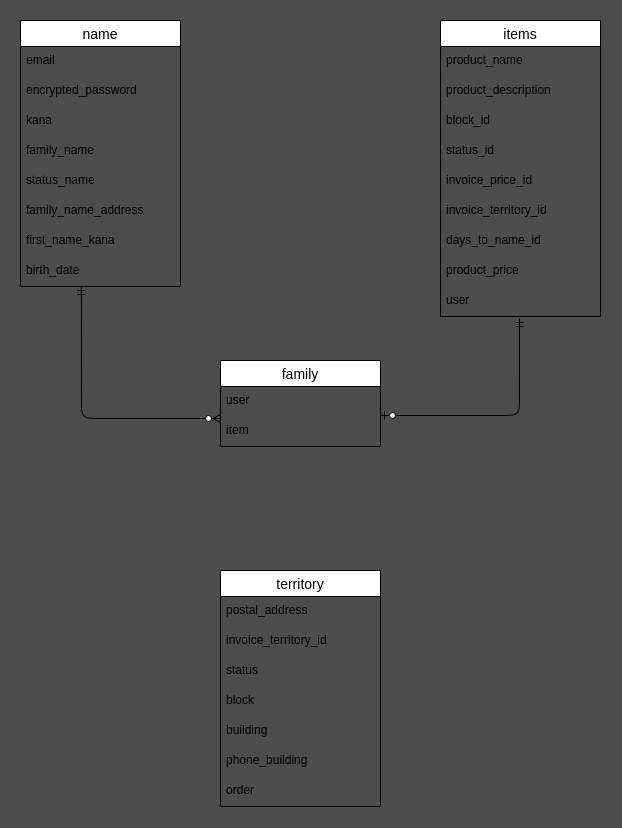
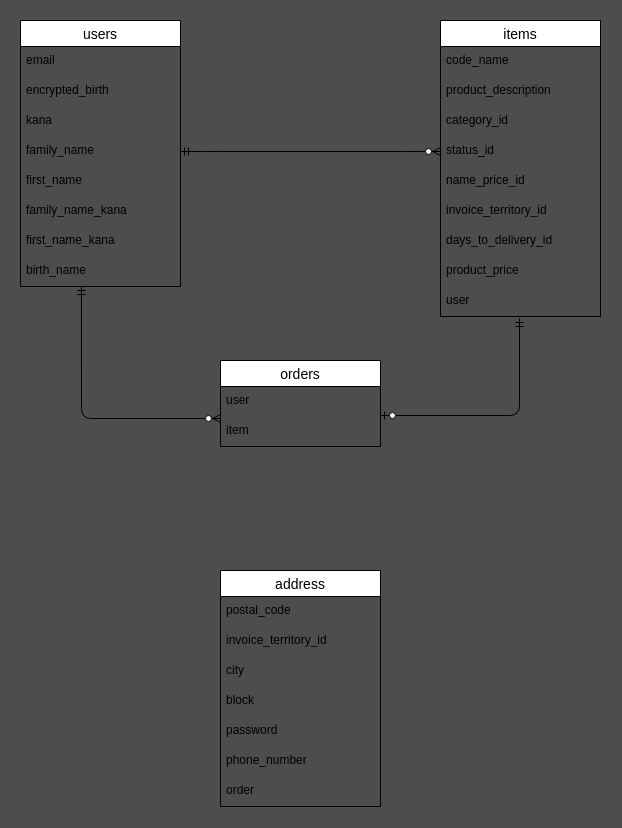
- <mxCell id="2" value="name" style="swimlane;fontStyle=0;childLayout=stackLayout;horizontal=1;startSize=26;horizontalStack=0;resizeParent=1;resizeParentMax=0;resizeLast=0;collapsible=1;marginBottom=0;align=center;fontSize=14;" vertex="1" parent="1"><mxGeometry x="20" y="20" width="160" height="266" as="geometry" /></mxCell>
+ <mxCell id="2" value="users" style="swimlane;fontStyle=0;childLayout=stackLayout;horizontal=1;startSize=26;horizontalStack=0;resizeParent=1;resizeParentMax=0;resizeLast=0;collapsible=1;marginBottom=0;align=center;fontSize=14;" vertex="1" parent="1"><mxGeometry x="20" y="20" width="160" height="266" as="geometry" /></mxCell>
- <mxCell id="12" value="product_name" style="text;strokeColor=none;fillColor=none;spacingLeft=4;spacingRight=4;overflow=hidden;rotatable=0;points=[[0,0.5],[1,0.5]];portConstraint=eastwest;fontSize=12;" vertex="1" parent="11"><mxGeometry y="26" width="160" height="30" as="geometry" /></mxCell>
+ <mxCell id="12" value="code_name" style="text;strokeColor=none;fillColor=none;spacingLeft=4;spacingRight=4;overflow=hidden;rotatable=0;points=[[0,0.5],[1,0.5]];portConstraint=eastwest;fontSize=12;" vertex="1" parent="11"><mxGeometry y="26" width="160" height="30" as="geometry" /></mxCell>
- <mxCell id="4" value="encrypted_password" style="text;strokeColor=none;fillColor=none;spacingLeft=4;spacingRight=4;overflow=hidden;rotatable=0;points=[[0,0.5],[1,0.5]];portConstraint=eastwest;fontSize=12;" vertex="1" parent="2"><mxGeometry y="56" width="160" height="30" as="geometry" /></mxCell>
+ <mxCell id="4" value="encrypted_birth" style="text;strokeColor=none;fillColor=none;spacingLeft=4;spacingRight=4;overflow=hidden;rotatable=0;points=[[0,0.5],[1,0.5]];portConstraint=eastwest;fontSize=12;" vertex="1" parent="2"><mxGeometry y="56" width="160" height="30" as="geometry" /></mxCell>
- <mxCell id="14" value="block_id" style="text;strokeColor=none;fillColor=none;spacingLeft=4;spacingRight=4;overflow=hidden;rotatable=0;points=[[0,0.5],[1,0.5]];portConstraint=eastwest;fontSize=12;" vertex="1" parent="11"><mxGeometry y="86" width="160" height="30" as="geometry" /></mxCell>
+ <mxCell id="14" value="category_id" style="text;strokeColor=none;fillColor=none;spacingLeft=4;spacingRight=4;overflow=hidden;rotatable=0;points=[[0,0.5],[1,0.5]];portConstraint=eastwest;fontSize=12;" vertex="1" parent="11"><mxGeometry y="86" width="160" height="30" as="geometry" /></mxCell>
+ <mxCell id="24" value="" style="edgeStyle=entityRelationEdgeStyle;fontSize=12;html=1;endArrow=ERzeroToMany;startArrow=ERmandOne;entryX=0;entryY=0.5;entryDx=0;entryDy=0;exitX=1;exitY=0.5;exitDx=0;exitDy=0;" edge="1" parent="1" source="6" target="15"><mxGeometry width="100" height="100" relative="1" as="geometry"><mxPoint x="230" y="320" as="sourcePoint" /><mxPoint x="330" y="220" as="targetPoint" /></mxGeometry></mxCell>
- <mxCell id="7" value="status_name" style="text;strokeColor=none;fillColor=none;spacingLeft=4;spacingRight=4;overflow=hidden;rotatable=0;points=[[0,0.5],[1,0.5]];portConstraint=eastwest;fontSize=12;" vertex="1" parent="2"><mxGeometry y="146" width="160" height="30" as="geometry" /></mxCell>
+ <mxCell id="7" value="first_name" style="text;strokeColor=none;fillColor=none;spacingLeft=4;spacingRight=4;overflow=hidden;rotatable=0;points=[[0,0.5],[1,0.5]];portConstraint=eastwest;fontSize=12;" vertex="1" parent="2"><mxGeometry y="146" width="160" height="30" as="geometry" /></mxCell>
- <mxCell id="16" value="invoice_price_id" style="text;strokeColor=none;fillColor=none;spacingLeft=4;spacingRight=4;overflow=hidden;rotatable=0;points=[[0,0.5],[1,0.5]];portConstraint=eastwest;fontSize=12;" vertex="1" parent="11"><mxGeometry y="146" width="160" height="30" as="geometry" /></mxCell>
+ <mxCell id="16" value="name_price_id" style="text;strokeColor=none;fillColor=none;spacingLeft=4;spacingRight=4;overflow=hidden;rotatable=0;points=[[0,0.5],[1,0.5]];portConstraint=eastwest;fontSize=12;" vertex="1" parent="11"><mxGeometry y="146" width="160" height="30" as="geometry" /></mxCell>
- <mxCell id="8" value="family_name_address" style="text;strokeColor=none;fillColor=none;spacingLeft=4;spacingRight=4;overflow=hidden;rotatable=0;points=[[0,0.5],[1,0.5]];portConstraint=eastwest;fontSize=12;" vertex="1" parent="2"><mxGeometry y="176" width="160" height="30" as="geometry" /></mxCell>
+ <mxCell id="8" value="family_name_kana" style="text;strokeColor=none;fillColor=none;spacingLeft=4;spacingRight=4;overflow=hidden;rotatable=0;points=[[0,0.5],[1,0.5]];portConstraint=eastwest;fontSize=12;" vertex="1" parent="2"><mxGeometry y="176" width="160" height="30" as="geometry" /></mxCell>
- <mxCell id="18" value="days_to_name_id" style="text;strokeColor=none;fillColor=none;spacingLeft=4;spacingRight=4;overflow=hidden;rotatable=0;points=[[0,0.5],[1,0.5]];portConstraint=eastwest;fontSize=12;" vertex="1" parent="11"><mxGeometry y="206" width="160" height="30" as="geometry" /></mxCell>
+ <mxCell id="18" value="days_to_delivery_id" style="text;strokeColor=none;fillColor=none;spacingLeft=4;spacingRight=4;overflow=hidden;rotatable=0;points=[[0,0.5],[1,0.5]];portConstraint=eastwest;fontSize=12;" vertex="1" parent="11"><mxGeometry y="206" width="160" height="30" as="geometry" /></mxCell>
- <mxCell id="10" value="birth_date" style="text;strokeColor=none;fillColor=none;spacingLeft=4;spacingRight=4;overflow=hidden;rotatable=0;points=[[0,0.5],[1,0.5]];portConstraint=eastwest;fontSize=12;" vertex="1" parent="2"><mxGeometry y="236" width="160" height="30" as="geometry" /></mxCell>
+ <mxCell id="10" value="birth_name" style="text;strokeColor=none;fillColor=none;spacingLeft=4;spacingRight=4;overflow=hidden;rotatable=0;points=[[0,0.5],[1,0.5]];portConstraint=eastwest;fontSize=12;" vertex="1" parent="2"><mxGeometry y="236" width="160" height="30" as="geometry" /></mxCell>
- <mxCell id="21" value="family" style="swimlane;fontStyle=0;childLayout=stackLayout;horizontal=1;startSize=26;horizontalStack=0;resizeParent=1;resizeParentMax=0;resizeLast=0;collapsible=1;marginBottom=0;align=center;fontSize=14;" vertex="1" parent="1"><mxGeometry x="220" y="360" width="160" height="86" as="geometry" /></mxCell>
+ <mxCell id="21" value="orders" style="swimlane;fontStyle=0;childLayout=stackLayout;horizontal=1;startSize=26;horizontalStack=0;resizeParent=1;resizeParentMax=0;resizeLast=0;collapsible=1;marginBottom=0;align=center;fontSize=14;" vertex="1" parent="1"><mxGeometry x="220" y="360" width="160" height="86" as="geometry" /></mxCell>
- <mxCell id="27" value="territory" style="swimlane;fontStyle=0;childLayout=stackLayout;horizontal=1;startSize=26;horizontalStack=0;resizeParent=1;resizeParentMax=0;resizeLast=0;collapsible=1;marginBottom=0;align=center;fontSize=14;" vertex="1" parent="1"><mxGeometry x="220" y="570" width="160" height="236" as="geometry" /></mxCell>
+ <mxCell id="27" value="address" style="swimlane;fontStyle=0;childLayout=stackLayout;horizontal=1;startSize=26;horizontalStack=0;resizeParent=1;resizeParentMax=0;resizeLast=0;collapsible=1;marginBottom=0;align=center;fontSize=14;" vertex="1" parent="1"><mxGeometry x="220" y="570" width="160" height="236" as="geometry" /></mxCell>
- <mxCell id="28" value="postal_address" style="text;strokeColor=none;fillColor=none;spacingLeft=4;spacingRight=4;overflow=hidden;rotatable=0;points=[[0,0.5],[1,0.5]];portConstraint=eastwest;fontSize=12;" vertex="1" parent="27"><mxGeometry y="26" width="160" height="30" as="geometry" /></mxCell>
+ <mxCell id="28" value="postal_code" style="text;strokeColor=none;fillColor=none;spacingLeft=4;spacingRight=4;overflow=hidden;rotatable=0;points=[[0,0.5],[1,0.5]];portConstraint=eastwest;fontSize=12;" vertex="1" parent="27"><mxGeometry y="26" width="160" height="30" as="geometry" /></mxCell>
- <mxCell id="30" value="status" style="text;strokeColor=none;fillColor=none;spacingLeft=4;spacingRight=4;overflow=hidden;rotatable=0;points=[[0,0.5],[1,0.5]];portConstraint=eastwest;fontSize=12;" vertex="1" parent="27"><mxGeometry y="86" width="160" height="30" as="geometry" /></mxCell>
+ <mxCell id="30" value="city" style="text;strokeColor=none;fillColor=none;spacingLeft=4;spacingRight=4;overflow=hidden;rotatable=0;points=[[0,0.5],[1,0.5]];portConstraint=eastwest;fontSize=12;" vertex="1" parent="27"><mxGeometry y="86" width="160" height="30" as="geometry" /></mxCell>
- <mxCell id="32" value="building" style="text;strokeColor=none;fillColor=none;spacingLeft=4;spacingRight=4;overflow=hidden;rotatable=0;points=[[0,0.5],[1,0.5]];portConstraint=eastwest;fontSize=12;" vertex="1" parent="27"><mxGeometry y="146" width="160" height="30" as="geometry" /></mxCell>
+ <mxCell id="32" value="password" style="text;strokeColor=none;fillColor=none;spacingLeft=4;spacingRight=4;overflow=hidden;rotatable=0;points=[[0,0.5],[1,0.5]];portConstraint=eastwest;fontSize=12;" vertex="1" parent="27"><mxGeometry y="146" width="160" height="30" as="geometry" /></mxCell>
- <mxCell id="33" value="phone_building" style="text;strokeColor=none;fillColor=none;spacingLeft=4;spacingRight=4;overflow=hidden;rotatable=0;points=[[0,0.5],[1,0.5]];portConstraint=eastwest;fontSize=12;" vertex="1" parent="27"><mxGeometry y="176" width="160" height="30" as="geometry" /></mxCell>
+ <mxCell id="33" value="phone_number" style="text;strokeColor=none;fillColor=none;spacingLeft=4;spacingRight=4;overflow=hidden;rotatable=0;points=[[0,0.5],[1,0.5]];portConstraint=eastwest;fontSize=12;" vertex="1" parent="27"><mxGeometry y="176" width="160" height="30" as="geometry" /></mxCell>
